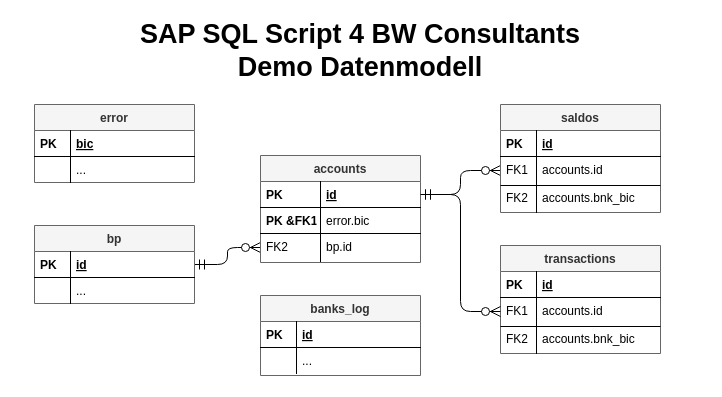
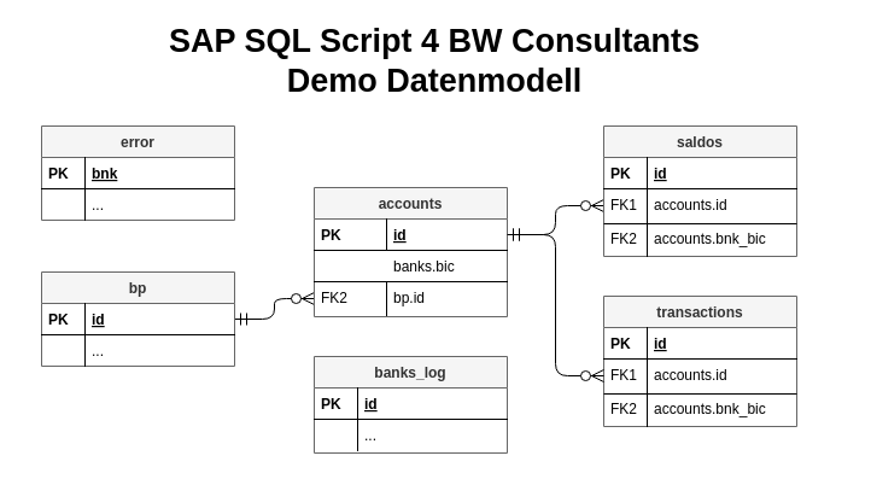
- <mxCell id="42" value="bic" style="shape=partialRectangle;top=0;left=0;right=0;bottom=1;align=left;verticalAlign=top;fillColor=none;spacingLeft=40;spacingRight=4;overflow=hidden;rotatable=0;points=[[0,0.5],[1,0.5]];portConstraint=eastwest;dropTarget=0;rounded=0;shadow=0;strokeWidth=1;fontStyle=5" parent="41" vertex="1"><mxGeometry y="26" width="160" height="26" as="geometry" /></mxCell>
+ <mxCell id="42" value="bnk" style="shape=partialRectangle;top=0;left=0;right=0;bottom=1;align=left;verticalAlign=top;fillColor=none;spacingLeft=40;spacingRight=4;overflow=hidden;rotatable=0;points=[[0,0.5],[1,0.5]];portConstraint=eastwest;dropTarget=0;rounded=0;shadow=0;strokeWidth=1;fontStyle=5" parent="41" vertex="1"><mxGeometry y="26" width="160" height="26" as="geometry" /></mxCell>
- <mxCell id="9" value="PK &amp;FK1" style="shape=partialRectangle;top=0;left=0;bottom=0;fillColor=none;align=left;verticalAlign=top;spacingLeft=4;spacingRight=4;overflow=hidden;rotatable=0;points=[];portConstraint=eastwest;part=1;fontStyle=1" parent="8" vertex="1" connectable="0"><mxGeometry width="60" height="26" as="geometry" /></mxCell>
- <mxCell id="8" value="error.bic" style="shape=partialRectangle;top=0;left=0;right=0;bottom=1;align=left;verticalAlign=top;fillColor=none;spacingLeft=64;spacingRight=4;overflow=hidden;rotatable=0;points=[[0,0.5],[1,0.5]];portConstraint=eastwest;dropTarget=0;rounded=0;shadow=0;strokeWidth=1;" parent="5" vertex="1"><mxGeometry y="52" width="160" height="26" as="geometry" /></mxCell>
+ <mxCell id="8" value="banks.bic" style="shape=partialRectangle;top=0;left=0;right=0;bottom=1;align=left;verticalAlign=top;fillColor=none;spacingLeft=64;spacingRight=4;overflow=hidden;rotatable=0;points=[[0,0.5],[1,0.5]];portConstraint=eastwest;dropTarget=0;rounded=0;shadow=0;strokeWidth=1;" parent="5" vertex="1"><mxGeometry y="52" width="160" height="26" as="geometry" /></mxCell>
